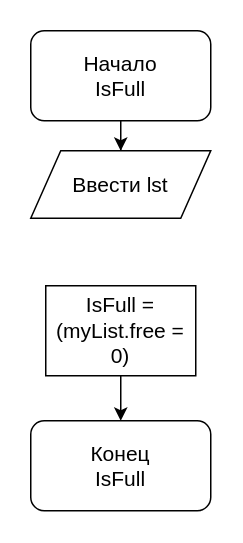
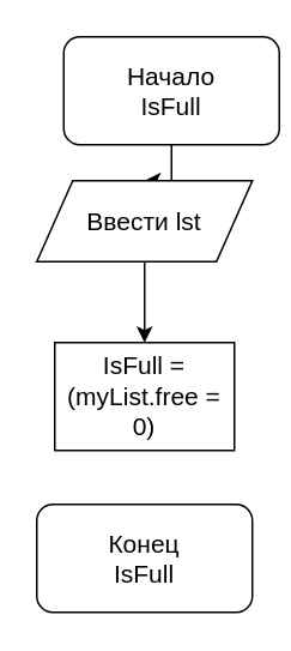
- <mxCell id="3" value="Начало&lt;br&gt;&lt;div&gt;&lt;div&gt;IsFull&lt;/div&gt;&lt;/div&gt;" style="rounded=1;whiteSpace=wrap;html=1;fontSize=14;" vertex="1" parent="1"><mxGeometry x="20" y="20" width="120" height="60" as="geometry" /></mxCell>
+ <mxCell id="3" value="Начало&lt;br&gt;&lt;div&gt;&lt;div&gt;IsFull&lt;/div&gt;&lt;/div&gt;" style="rounded=1;whiteSpace=wrap;html=1;fontSize=14;" vertex="1" parent="1"><mxGeometry x="35" y="20" width="120" height="60" as="geometry" /></mxCell>
+ <mxCell id="4" style="edgeStyle=orthogonalEdgeStyle;rounded=0;orthogonalLoop=1;jettySize=auto;html=1;fontSize=14;" edge="1" parent="1" source="5" target="7"><mxGeometry relative="1" as="geometry"><mxPoint x="80" y="200" as="targetPoint" /></mxGeometry></mxCell>
- <mxCell id="6" style="edgeStyle=orthogonalEdgeStyle;rounded=0;orthogonalLoop=1;jettySize=auto;html=1;fontSize=14;" edge="1" parent="1" source="7" target="8"><mxGeometry relative="1" as="geometry"><mxPoint x="80" y="280" as="targetPoint" /></mxGeometry></mxCell>
